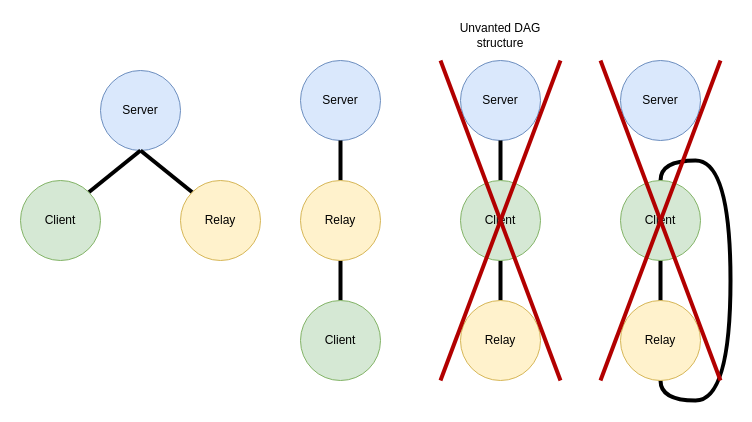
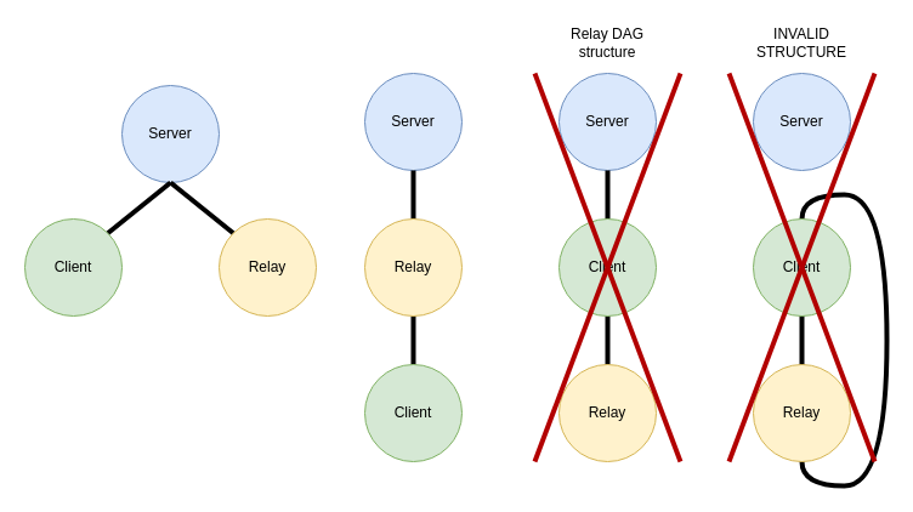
- <mxCell id="19" value="Unvanted DAG structure" style="text;html=1;strokeColor=none;fillColor=none;align=center;verticalAlign=middle;whiteSpace=wrap;rounded=0;" vertex="1" parent="1"><mxGeometry x="455" y="20" width="90" height="30" as="geometry" /></mxCell>
+ <mxCell id="19" value="Relay DAG structure" style="text;html=1;strokeColor=none;fillColor=none;align=center;verticalAlign=middle;whiteSpace=wrap;rounded=0;" vertex="1" parent="1"><mxGeometry x="455" y="20" width="90" height="30" as="geometry" /></mxCell>
+ <mxCell id="26" value="INVALID STRUCTURE" style="text;html=1;strokeColor=none;fillColor=none;align=center;verticalAlign=middle;whiteSpace=wrap;rounded=0;" vertex="1" parent="1"><mxGeometry x="615" y="20" width="90" height="30" as="geometry" /></mxCell>
